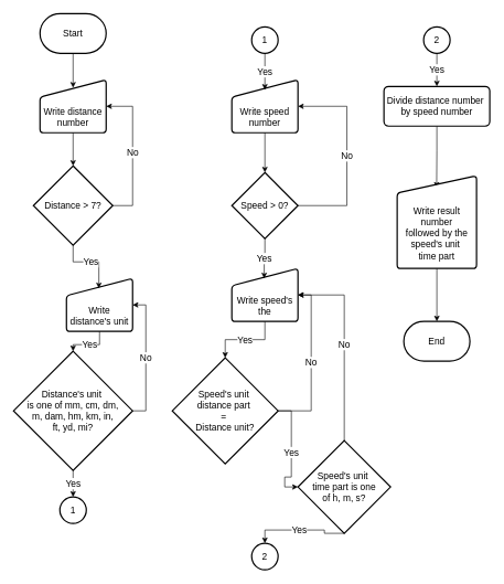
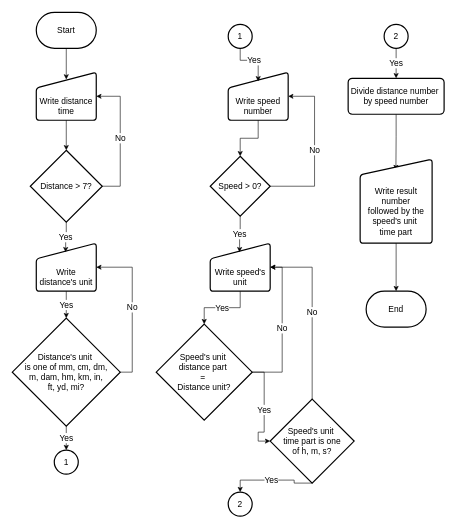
- <mxCell id="5" value="&lt;div style=&quot;font-size: 14px;&quot;&gt;&lt;span style=&quot;background-color: initial; font-size: 14px;&quot;&gt;&lt;br style=&quot;font-size: 14px;&quot;&gt;&lt;/span&gt;&lt;/div&gt;&lt;div style=&quot;font-size: 14px;&quot;&gt;&lt;span style=&quot;background-color: initial; font-size: 14px;&quot;&gt;&lt;br style=&quot;font-size: 14px;&quot;&gt;&lt;/span&gt;&lt;/div&gt;&lt;div style=&quot;font-size: 14px;&quot;&gt;&lt;span style=&quot;background-color: initial; font-size: 14px;&quot;&gt;Write distance number&lt;/span&gt;&lt;/div&gt;" style="html=1;strokeWidth=2;shape=manualInput;whiteSpace=wrap;rounded=1;size=26;arcSize=11;fontSize=14;" vertex="1" parent="1"><mxGeometry x="60" y="120" width="100" height="80" as="geometry" /></mxCell>
+ <mxCell id="5" value="&lt;div style=&quot;font-size: 14px;&quot;&gt;&lt;span style=&quot;background-color: initial; font-size: 14px;&quot;&gt;&lt;br style=&quot;font-size: 14px;&quot;&gt;&lt;/span&gt;&lt;/div&gt;&lt;div style=&quot;font-size: 14px;&quot;&gt;&lt;span style=&quot;background-color: initial; font-size: 14px;&quot;&gt;&lt;br style=&quot;font-size: 14px;&quot;&gt;&lt;/span&gt;&lt;/div&gt;&lt;div style=&quot;font-size: 14px;&quot;&gt;&lt;span style=&quot;background-color: initial; font-size: 14px;&quot;&gt;Write distance time&lt;/span&gt;&lt;/div&gt;" style="html=1;strokeWidth=2;shape=manualInput;whiteSpace=wrap;rounded=1;size=26;arcSize=11;fontSize=14;" vertex="1" parent="1"><mxGeometry x="60" y="120" width="100" height="80" as="geometry" /></mxCell>
- <mxCell id="16" value="&lt;div style=&quot;font-size: 14px;&quot;&gt;&lt;span style=&quot;background-color: initial; font-size: 14px;&quot;&gt;&lt;br style=&quot;font-size: 14px;&quot;&gt;&lt;/span&gt;&lt;/div&gt;&lt;div style=&quot;font-size: 14px;&quot;&gt;&lt;span style=&quot;background-color: initial; font-size: 14px;&quot;&gt;&lt;br style=&quot;font-size: 14px;&quot;&gt;&lt;/span&gt;&lt;/div&gt;&lt;div style=&quot;font-size: 14px;&quot;&gt;&lt;span style=&quot;background-color: initial; font-size: 14px;&quot;&gt;Write speed number&lt;/span&gt;&lt;/div&gt;" style="html=1;strokeWidth=2;shape=manualInput;whiteSpace=wrap;rounded=1;size=26;arcSize=11;fontSize=14;" vertex="1" parent="1"><mxGeometry x="350" y="120" width="100" height="80" as="geometry" /></mxCell>
+ <mxCell id="16" value="&lt;div style=&quot;font-size: 14px;&quot;&gt;&lt;span style=&quot;background-color: initial; font-size: 14px;&quot;&gt;&lt;br style=&quot;font-size: 14px;&quot;&gt;&lt;/span&gt;&lt;/div&gt;&lt;div style=&quot;font-size: 14px;&quot;&gt;&lt;span style=&quot;background-color: initial; font-size: 14px;&quot;&gt;&lt;br style=&quot;font-size: 14px;&quot;&gt;&lt;/span&gt;&lt;/div&gt;&lt;div style=&quot;font-size: 14px;&quot;&gt;&lt;span style=&quot;background-color: initial; font-size: 14px;&quot;&gt;Write speed number&lt;/span&gt;&lt;/div&gt;" style="html=1;strokeWidth=2;shape=manualInput;whiteSpace=wrap;rounded=1;size=26;arcSize=11;fontSize=14;" vertex="1" parent="1"><mxGeometry x="380" y="120" width="100" height="80" as="geometry" /></mxCell>
- <mxCell id="18" value="&lt;div style=&quot;font-size: 14px;&quot;&gt;&lt;span style=&quot;background-color: initial; font-size: 14px;&quot;&gt;&lt;br style=&quot;font-size: 14px;&quot;&gt;&lt;/span&gt;&lt;/div&gt;&lt;div style=&quot;font-size: 14px;&quot;&gt;&lt;span style=&quot;background-color: initial; font-size: 14px;&quot;&gt;&lt;br style=&quot;font-size: 14px;&quot;&gt;&lt;/span&gt;&lt;/div&gt;&lt;div style=&quot;font-size: 14px;&quot;&gt;&lt;span style=&quot;background-color: initial; font-size: 14px;&quot;&gt;Write speed's the&lt;/span&gt;&lt;/div&gt;" style="html=1;strokeWidth=2;shape=manualInput;whiteSpace=wrap;rounded=1;size=26;arcSize=11;fontSize=14;" vertex="1" parent="1"><mxGeometry x="350" y="405" width="100" height="80" as="geometry" /></mxCell>
+ <mxCell id="18" value="&lt;div style=&quot;font-size: 14px;&quot;&gt;&lt;span style=&quot;background-color: initial; font-size: 14px;&quot;&gt;&lt;br style=&quot;font-size: 14px;&quot;&gt;&lt;/span&gt;&lt;/div&gt;&lt;div style=&quot;font-size: 14px;&quot;&gt;&lt;span style=&quot;background-color: initial; font-size: 14px;&quot;&gt;&lt;br style=&quot;font-size: 14px;&quot;&gt;&lt;/span&gt;&lt;/div&gt;&lt;div style=&quot;font-size: 14px;&quot;&gt;&lt;span style=&quot;background-color: initial; font-size: 14px;&quot;&gt;Write speed's unit&lt;/span&gt;&lt;/div&gt;" style="html=1;strokeWidth=2;shape=manualInput;whiteSpace=wrap;rounded=1;size=26;arcSize=11;fontSize=14;" vertex="1" parent="1"><mxGeometry x="350" y="405" width="100" height="80" as="geometry" /></mxCell>
- <mxCell id="8" value="&lt;div style=&quot;font-size: 14px;&quot;&gt;&lt;span style=&quot;background-color: initial; font-size: 14px;&quot;&gt;&lt;br style=&quot;font-size: 14px;&quot;&gt;&lt;/span&gt;&lt;/div&gt;&lt;div style=&quot;font-size: 14px;&quot;&gt;&lt;span style=&quot;background-color: initial; font-size: 14px;&quot;&gt;&lt;br style=&quot;font-size: 14px;&quot;&gt;&lt;/span&gt;&lt;/div&gt;&lt;div style=&quot;font-size: 14px;&quot;&gt;&lt;span style=&quot;background-color: initial; font-size: 14px;&quot;&gt;Write distance's unit&lt;/span&gt;&lt;/div&gt;" style="html=1;strokeWidth=2;shape=manualInput;whiteSpace=wrap;rounded=1;size=26;arcSize=11;fontSize=14;" vertex="1" parent="1"><mxGeometry x="100" y="420" width="100" height="80" as="geometry" /></mxCell>
+ <mxCell id="8" value="&lt;div style=&quot;font-size: 14px;&quot;&gt;&lt;span style=&quot;background-color: initial; font-size: 14px;&quot;&gt;&lt;br style=&quot;font-size: 14px;&quot;&gt;&lt;/span&gt;&lt;/div&gt;&lt;div style=&quot;font-size: 14px;&quot;&gt;&lt;span style=&quot;background-color: initial; font-size: 14px;&quot;&gt;&lt;br style=&quot;font-size: 14px;&quot;&gt;&lt;/span&gt;&lt;/div&gt;&lt;div style=&quot;font-size: 14px;&quot;&gt;&lt;span style=&quot;background-color: initial; font-size: 14px;&quot;&gt;Write distance's unit&lt;/span&gt;&lt;/div&gt;" style="html=1;strokeWidth=2;shape=manualInput;whiteSpace=wrap;rounded=1;size=26;arcSize=11;fontSize=14;" vertex="1" parent="1"><mxGeometry x="60" y="405" width="100" height="80" as="geometry" /></mxCell>
